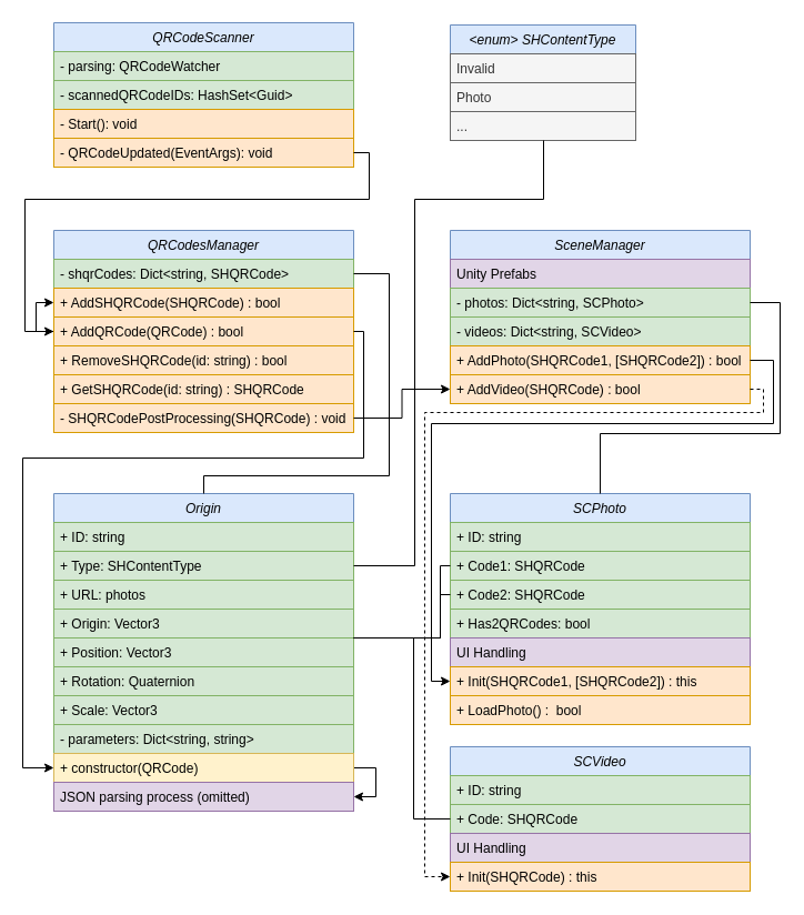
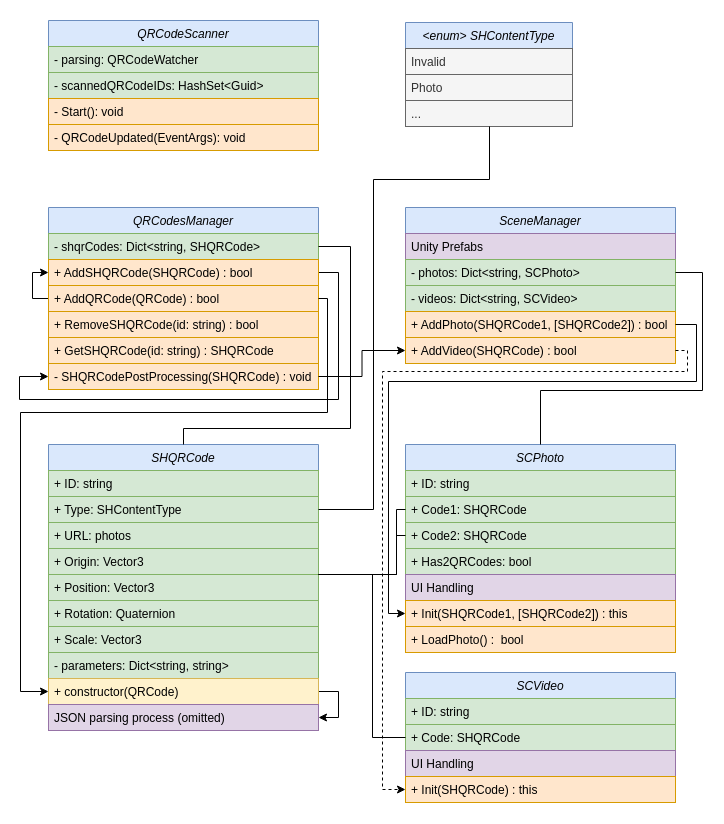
- <mxCell id="16" style="edgeStyle=orthogonalEdgeStyle;rounded=0;orthogonalLoop=1;jettySize=auto;html=1;exitX=1;exitY=0.5;exitDx=0;exitDy=0;" edge="1" parent="1" source="6" target="12"><mxGeometry relative="1" as="geometry"><Array as="points"><mxPoint x="332" y="137" /><mxPoint x="332" y="179" /><mxPoint x="22" y="179" /><mxPoint x="22" y="298" /></Array></mxGeometry></mxCell>
+ <mxCell id="9" style="edgeStyle=orthogonalEdgeStyle;rounded=0;orthogonalLoop=1;jettySize=auto;html=1;exitX=1;exitY=0.5;exitDx=0;exitDy=0;entryX=0;entryY=0.5;entryDx=0;entryDy=0;" edge="1" parent="7" source="10" target="15"><mxGeometry relative="1" as="geometry"><Array as="points"><mxPoint x="290" y="65" /><mxPoint x="290" y="192" /><mxPoint x="-29" y="192" /><mxPoint x="-29" y="169" /></Array></mxGeometry></mxCell>
- <mxCell id="17" value="Origin" style="swimlane;fontStyle=2;align=center;verticalAlign=top;childLayout=stackLayout;horizontal=1;startSize=26;horizontalStack=0;resizeParent=1;resizeLast=0;collapsible=1;marginBottom=0;rounded=0;shadow=0;strokeWidth=1;fillColor=#dae8fc;strokeColor=#6c8ebf;" vertex="1" parent="1"><mxGeometry x="48" y="444" width="270" height="286" as="geometry"><mxRectangle x="230" y="140" width="160" height="26" as="alternateBounds" /></mxGeometry></mxCell>
+ <mxCell id="17" value="SHQRCode" style="swimlane;fontStyle=2;align=center;verticalAlign=top;childLayout=stackLayout;horizontal=1;startSize=26;horizontalStack=0;resizeParent=1;resizeLast=0;collapsible=1;marginBottom=0;rounded=0;shadow=0;strokeWidth=1;fillColor=#dae8fc;strokeColor=#6c8ebf;" vertex="1" parent="1"><mxGeometry x="48" y="444" width="270" height="286" as="geometry"><mxRectangle x="230" y="140" width="160" height="26" as="alternateBounds" /></mxGeometry></mxCell>
